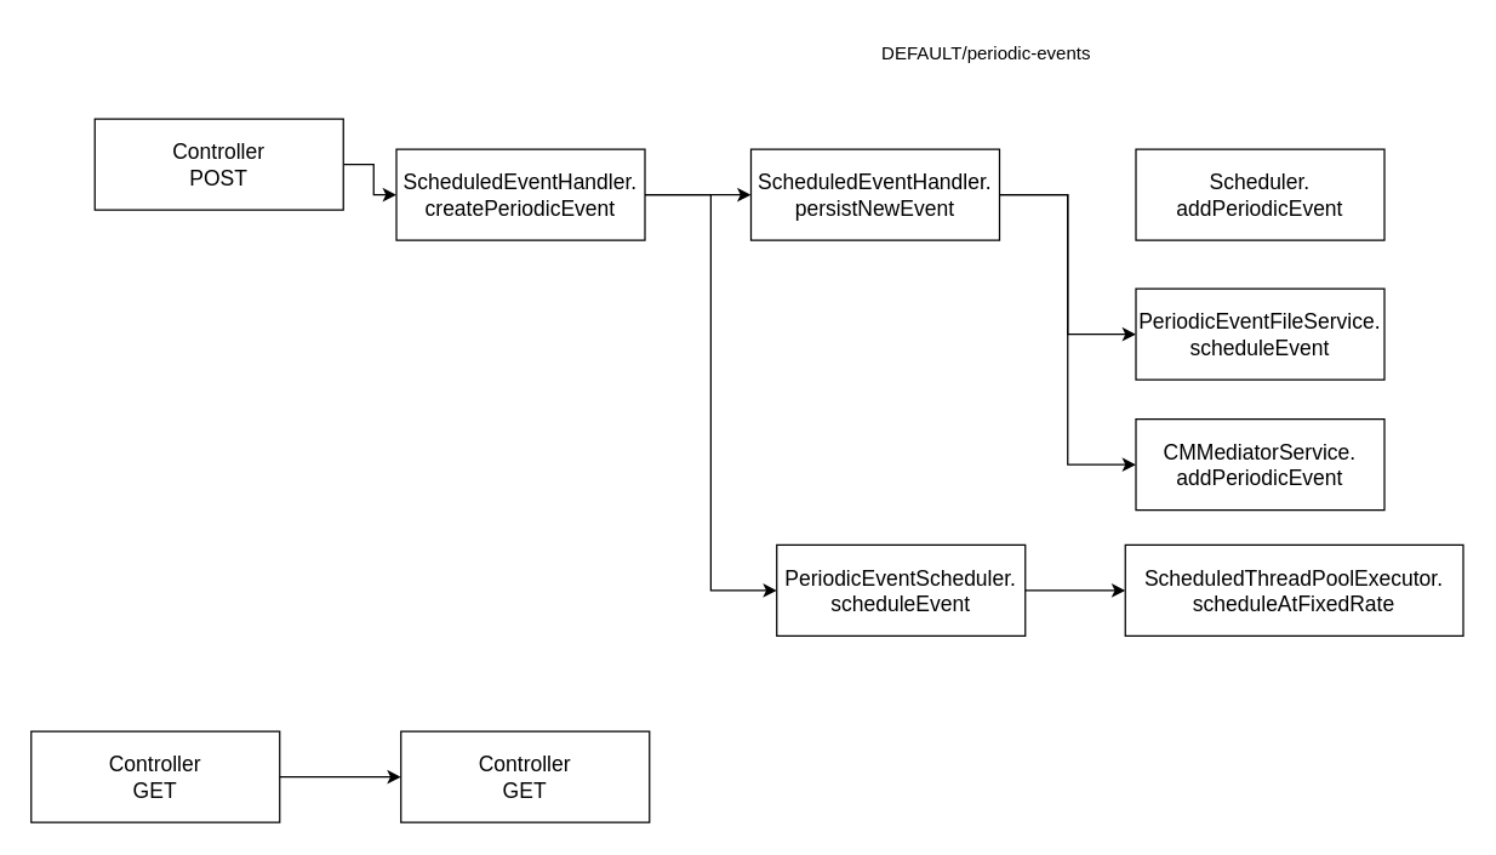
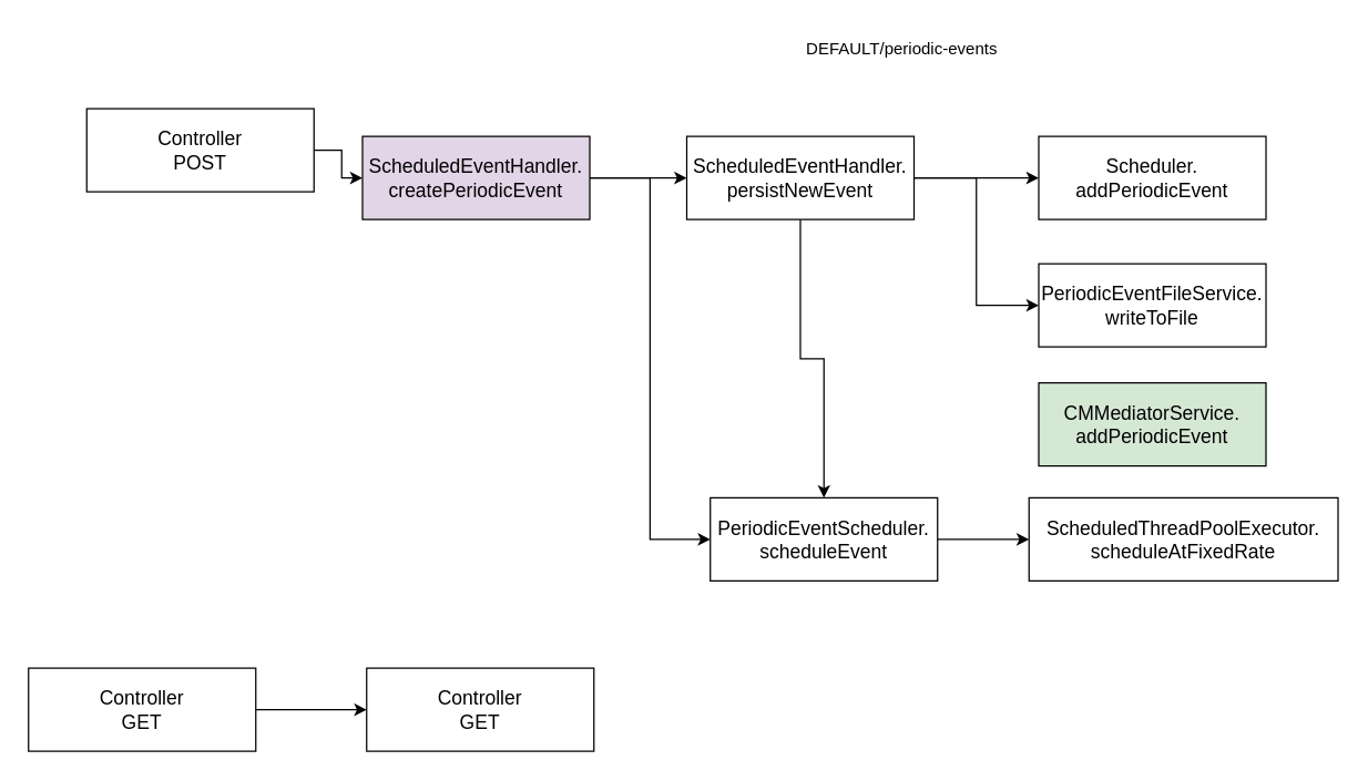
- <mxCell id="6" value="&lt;div&gt;ScheduledEventHandler.&lt;/div&gt;&lt;div&gt;createPeriodicEvent&lt;br&gt;&lt;/div&gt;" style="whiteSpace=wrap;html=1;align=center;treeFolding=1;treeMoving=1;newEdgeStyle={&quot;edgeStyle&quot;:&quot;elbowEdgeStyle&quot;,&quot;startArrow&quot;:&quot;none&quot;,&quot;endArrow&quot;:&quot;none&quot;};fontStyle=0;fontSize=14;" vertex="1" parent="1"><mxGeometry x="261" y="98" width="164" height="60" as="geometry" /></mxCell>
+ <mxCell id="6" value="&lt;div&gt;ScheduledEventHandler.&lt;/div&gt;&lt;div&gt;createPeriodicEvent&lt;br&gt;&lt;/div&gt;" style="whiteSpace=wrap;html=1;align=center;treeFolding=1;treeMoving=1;newEdgeStyle={&quot;edgeStyle&quot;:&quot;elbowEdgeStyle&quot;,&quot;startArrow&quot;:&quot;none&quot;,&quot;endArrow&quot;:&quot;none&quot;};fontStyle=0;fontSize=14;fillColor=#e1d5e7;" vertex="1" parent="1"><mxGeometry x="261" y="98" width="164" height="60" as="geometry" /></mxCell>
+ <mxCell id="7" value="" style="edgeStyle=orthogonalEdgeStyle;rounded=0;orthogonalLoop=1;jettySize=auto;html=1;" edge="1" parent="1" source="10" target="12"><mxGeometry relative="1" as="geometry" /></mxCell>
- <mxCell id="13" value="&lt;div&gt;PeriodicEventFileService.&lt;/div&gt;&lt;div&gt;scheduleEvent&lt;br&gt;&lt;/div&gt;" style="whiteSpace=wrap;html=1;align=center;treeFolding=1;treeMoving=1;newEdgeStyle={&quot;edgeStyle&quot;:&quot;elbowEdgeStyle&quot;,&quot;startArrow&quot;:&quot;none&quot;,&quot;endArrow&quot;:&quot;none&quot;};fontStyle=0;fontSize=14;" vertex="1" parent="1"><mxGeometry x="749" y="190" width="164" height="60" as="geometry" /></mxCell>
+ <mxCell id="13" value="&lt;div&gt;PeriodicEventFileService.&lt;/div&gt;&lt;div&gt;writeToFile&lt;br&gt;&lt;/div&gt;" style="whiteSpace=wrap;html=1;align=center;treeFolding=1;treeMoving=1;newEdgeStyle={&quot;edgeStyle&quot;:&quot;elbowEdgeStyle&quot;,&quot;startArrow&quot;:&quot;none&quot;,&quot;endArrow&quot;:&quot;none&quot;};fontStyle=0;fontSize=14;" vertex="1" parent="1"><mxGeometry x="749" y="190" width="164" height="60" as="geometry" /></mxCell>
- <mxCell id="9" value="" style="edgeStyle=orthogonalEdgeStyle;rounded=0;orthogonalLoop=1;jettySize=auto;html=1;entryX=0;entryY=0.5;entryDx=0;entryDy=0;" edge="1" parent="1" source="10" target="14"><mxGeometry relative="1" as="geometry" /></mxCell>
+ <mxCell id="9" value="" style="edgeStyle=orthogonalEdgeStyle;rounded=0;orthogonalLoop=1;jettySize=auto;html=1;" edge="1" parent="1" source="10" target="16"><mxGeometry relative="1" as="geometry" /></mxCell>
- <mxCell id="14" value="&lt;div&gt;CMMediatorService.&lt;/div&gt;&lt;div&gt;addPeriodicEvent&lt;br&gt;&lt;/div&gt;" style="whiteSpace=wrap;html=1;align=center;treeFolding=1;treeMoving=1;newEdgeStyle={&quot;edgeStyle&quot;:&quot;elbowEdgeStyle&quot;,&quot;startArrow&quot;:&quot;none&quot;,&quot;endArrow&quot;:&quot;none&quot;};fontStyle=0;fontSize=14;" vertex="1" parent="1"><mxGeometry x="749" y="276" width="164" height="60" as="geometry" /></mxCell>
+ <mxCell id="14" value="&lt;div&gt;CMMediatorService.&lt;/div&gt;&lt;div&gt;addPeriodicEvent&lt;br&gt;&lt;/div&gt;" style="whiteSpace=wrap;html=1;align=center;treeFolding=1;treeMoving=1;newEdgeStyle={&quot;edgeStyle&quot;:&quot;elbowEdgeStyle&quot;,&quot;startArrow&quot;:&quot;none&quot;,&quot;endArrow&quot;:&quot;none&quot;};fontStyle=0;fontSize=14;fillColor=#d5e8d4;" vertex="1" parent="1"><mxGeometry x="749" y="276" width="164" height="60" as="geometry" /></mxCell>
